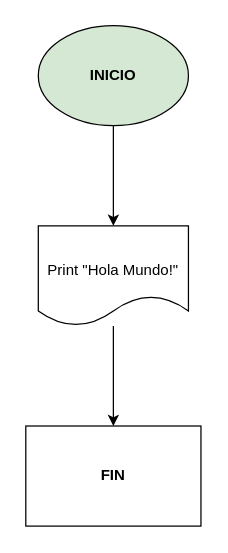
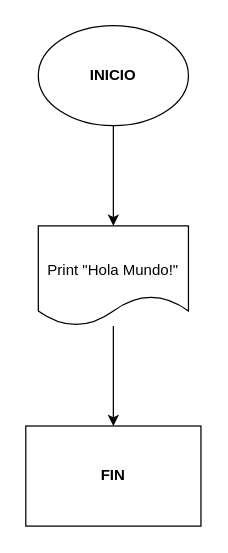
- <mxCell id="3" value="&lt;b&gt;INICIO&lt;/b&gt;" style="ellipse;whiteSpace=wrap;html=1;fillColor=#d5e8d4;" vertex="1" parent="1"><mxGeometry x="30" y="20" width="120" height="80" as="geometry" /></mxCell>
+ <mxCell id="3" value="&lt;b&gt;INICIO&lt;/b&gt;" style="ellipse;whiteSpace=wrap;html=1;" vertex="1" parent="1"><mxGeometry x="30" y="20" width="120" height="80" as="geometry" /></mxCell>
